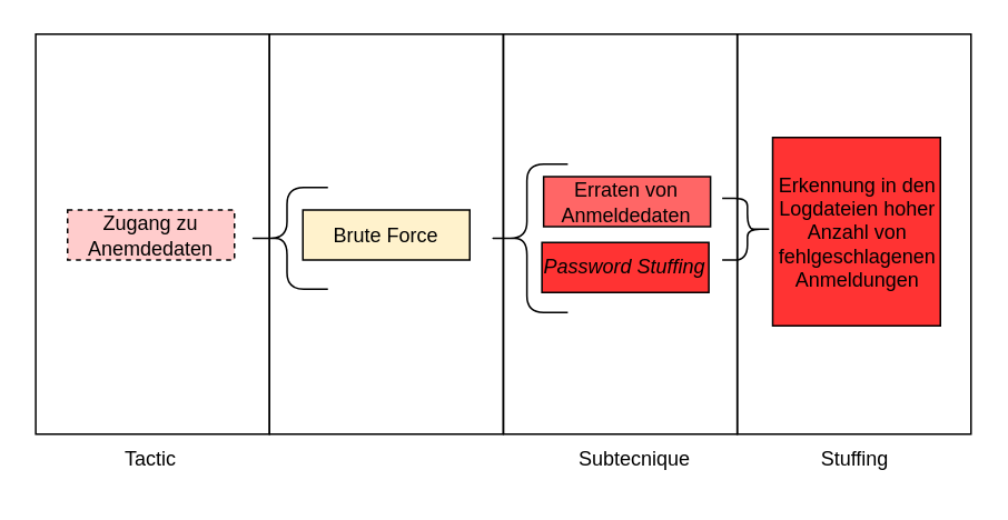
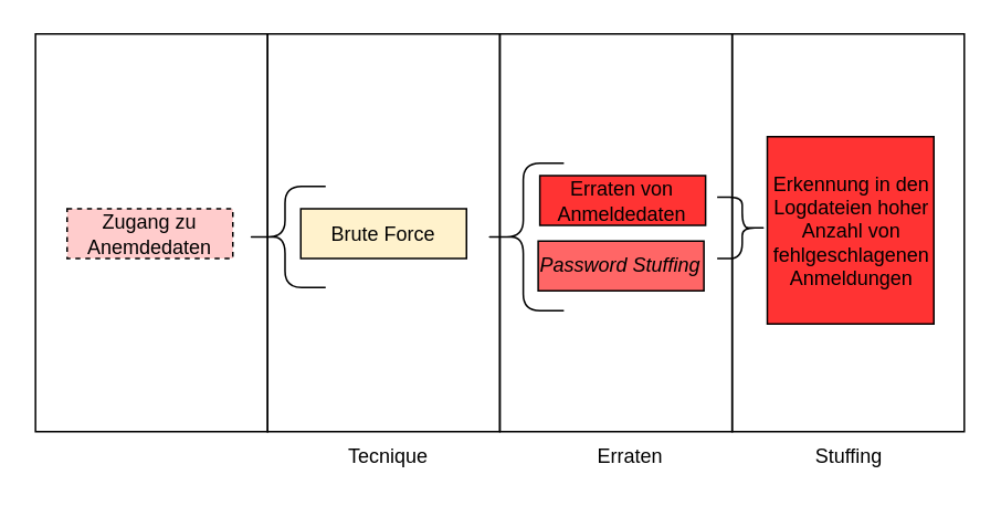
- <mxCell id="11" value="Erraten von Anmeldedaten&lt;span&gt;&lt;br&gt;&lt;/span&gt;" style="rounded=0;whiteSpace=wrap;html=1;fillColor=#FF6666;fontStyle=0" vertex="1" parent="1"><mxGeometry x="325.25" y="105.5" width="100" height="30" as="geometry" /></mxCell>
+ <mxCell id="11" value="Erraten von Anmeldedaten&lt;span&gt;&lt;br&gt;&lt;/span&gt;" style="rounded=0;whiteSpace=wrap;html=1;fillColor=#ff3333;fontStyle=0;" vertex="1" parent="1"><mxGeometry x="325.25" y="105.5" width="100" height="30" as="geometry" /></mxCell>
- <mxCell id="5" value="&lt;i&gt;Password Stuffing&lt;/i&gt;" style="rounded=0;whiteSpace=wrap;html=1;fillColor=#ff3333;fontStyle=0;" vertex="1" parent="1"><mxGeometry x="324.25" y="145" width="100" height="30" as="geometry" /></mxCell>
+ <mxCell id="5" value="&lt;i&gt;Password Stuffing&lt;/i&gt;" style="rounded=0;whiteSpace=wrap;html=1;fillColor=#FF6666;fontStyle=0" vertex="1" parent="1"><mxGeometry x="324.25" y="145" width="100" height="30" as="geometry" /></mxCell>
- <mxCell id="12" value="Tactic" style="text;html=1;strokeColor=none;fillColor=none;align=center;verticalAlign=middle;whiteSpace=wrap;rounded=0;" vertex="1" parent="1"><mxGeometry x="60" y="260" width="60" height="30" as="geometry" /></mxCell>
+ <mxCell id="13" value="Tecnique" style="text;html=1;strokeColor=none;fillColor=none;align=center;verticalAlign=middle;whiteSpace=wrap;rounded=0;" vertex="1" parent="1"><mxGeometry x="204.38" y="260" width="60" height="30" as="geometry" /></mxCell>
- <mxCell id="14" value="Subtecnique" style="text;html=1;strokeColor=none;fillColor=none;align=center;verticalAlign=middle;whiteSpace=wrap;rounded=0;" vertex="1" parent="1"><mxGeometry x="339.75" y="260" width="79.5" height="30" as="geometry" /></mxCell>
+ <mxCell id="14" value="Erraten" style="text;html=1;strokeColor=none;fillColor=none;align=center;verticalAlign=middle;whiteSpace=wrap;rounded=0;" vertex="1" parent="1"><mxGeometry x="339.75" y="260" width="79.5" height="30" as="geometry" /></mxCell>
